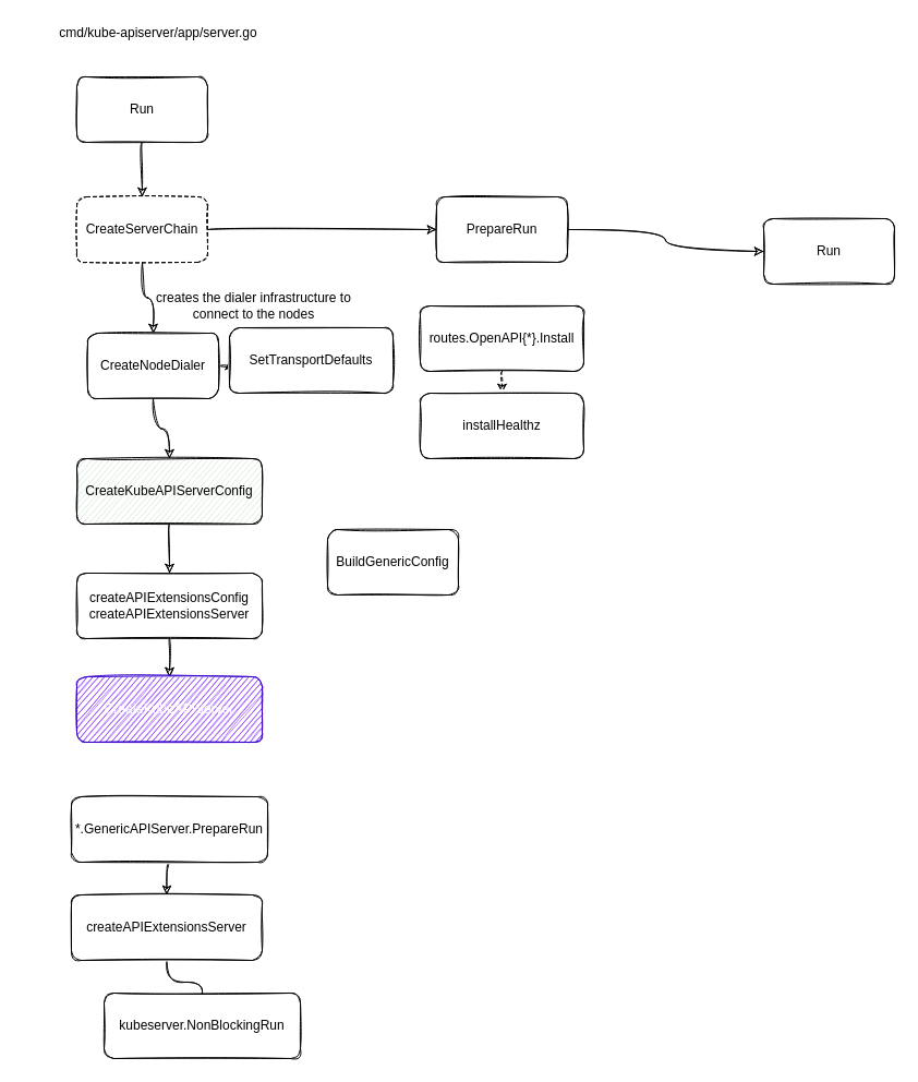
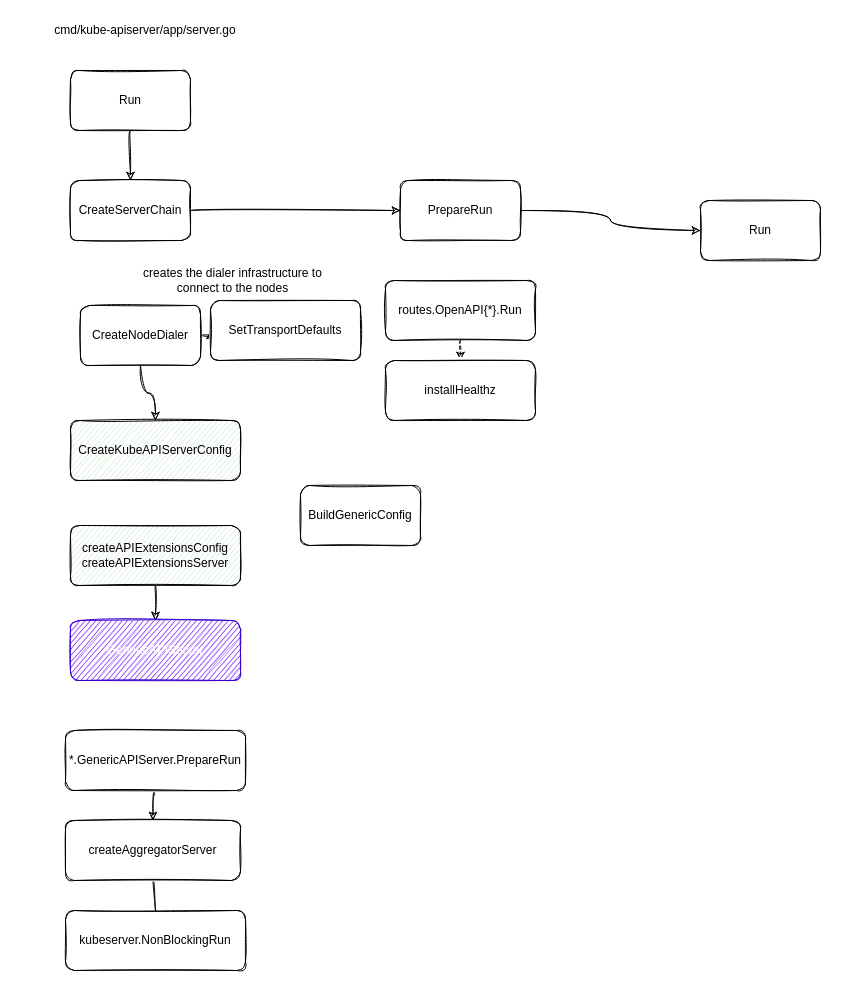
- <mxCell id="7" value="CreateServerChain" style="whiteSpace=wrap;html=1;sketch=1;rounded=1;dashed=1;" vertex="1" parent="1"><mxGeometry x="70" y="180" width="120" height="60" as="geometry" /></mxCell>
+ <mxCell id="7" value="CreateServerChain" style="whiteSpace=wrap;html=1;sketch=1;rounded=1;" vertex="1" parent="1"><mxGeometry x="70" y="180" width="120" height="60" as="geometry" /></mxCell>
- <mxCell id="6" style="edgeStyle=orthogonalEdgeStyle;orthogonalLoop=1;jettySize=auto;html=1;exitX=0.5;exitY=1;exitDx=0;exitDy=0;entryX=0.5;entryY=0;entryDx=0;entryDy=0;sketch=1;curved=1;" edge="1" parent="1" source="7" target="13"><mxGeometry relative="1" as="geometry" /></mxCell>
- <mxCell id="25" value="routes.OpenAPI{*}.Install" style="whiteSpace=wrap;html=1;sketch=1;rounded=1;" vertex="1" parent="1"><mxGeometry x="385" y="280" width="150" height="60" as="geometry" /></mxCell>
+ <mxCell id="25" value="routes.OpenAPI{*}.Run" style="whiteSpace=wrap;html=1;sketch=1;rounded=1;" vertex="1" parent="1"><mxGeometry x="385" y="280" width="150" height="60" as="geometry" /></mxCell>
- <mxCell id="14" style="edgeStyle=orthogonalEdgeStyle;orthogonalLoop=1;jettySize=auto;html=1;exitX=0.5;exitY=1;exitDx=0;exitDy=0;sketch=1;curved=1;" edge="1" parent="1" source="15" target="17"><mxGeometry relative="1" as="geometry" /></mxCell>
- <mxCell id="17" value="createAPIExtensionsConfig&lt;br&gt;createAPIExtensionsServer" style="whiteSpace=wrap;html=1;sketch=1;rounded=1;" vertex="1" parent="1"><mxGeometry x="70" y="525" width="170" height="60" as="geometry" /></mxCell>
+ <mxCell id="17" value="createAPIExtensionsConfig&lt;br&gt;createAPIExtensionsServer" style="whiteSpace=wrap;html=1;sketch=1;rounded=1;fillColor=#d5e8d4;" vertex="1" parent="1"><mxGeometry x="70" y="525" width="170" height="60" as="geometry" /></mxCell>
- <mxCell id="18" value="CreateKubeAPIServer" style="whiteSpace=wrap;html=1;fillColor=#6a00ff;strokeColor=#3700CC;fontColor=#ffffff;sketch=1;rounded=1;" vertex="1" parent="1"><mxGeometry x="70" y="620" width="170" height="60" as="geometry" /></mxCell>
+ <mxCell id="18" value="GenericAPIServer" style="whiteSpace=wrap;html=1;fillColor=#6a00ff;strokeColor=#3700CC;fontColor=#ffffff;sketch=1;rounded=1;" vertex="1" parent="1"><mxGeometry x="70" y="620" width="170" height="60" as="geometry" /></mxCell>
- <mxCell id="23" value="createAPIExtensionsServer" style="whiteSpace=wrap;html=1;sketch=1;rounded=1;" vertex="1" parent="1"><mxGeometry x="65" y="820" width="175" height="60" as="geometry" /></mxCell>
+ <mxCell id="23" value="createAggregatorServer" style="whiteSpace=wrap;html=1;sketch=1;rounded=1;" vertex="1" parent="1"><mxGeometry x="65" y="820" width="175" height="60" as="geometry" /></mxCell>
- <mxCell id="21" value="kubeserver.NonBlockingRun" style="whiteSpace=wrap;html=1;sketch=1;rounded=1;" vertex="1" parent="1"><mxGeometry x="95" y="910" width="180" height="60" as="geometry" /></mxCell>
+ <mxCell id="21" value="kubeserver.NonBlockingRun" style="whiteSpace=wrap;html=1;sketch=1;rounded=1;" vertex="1" parent="1"><mxGeometry x="65" y="910" width="180" height="60" as="geometry" /></mxCell>
